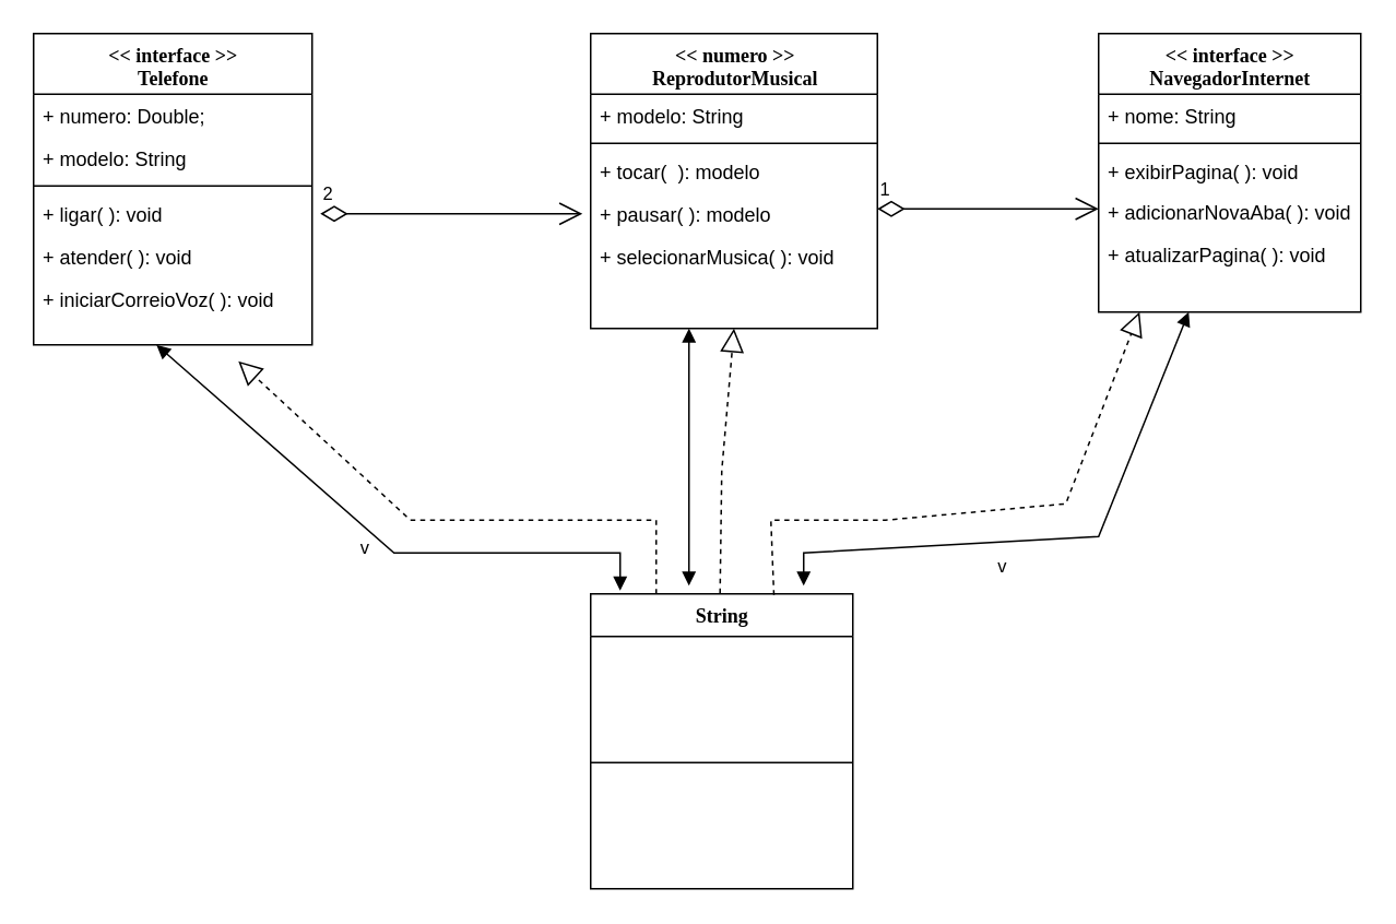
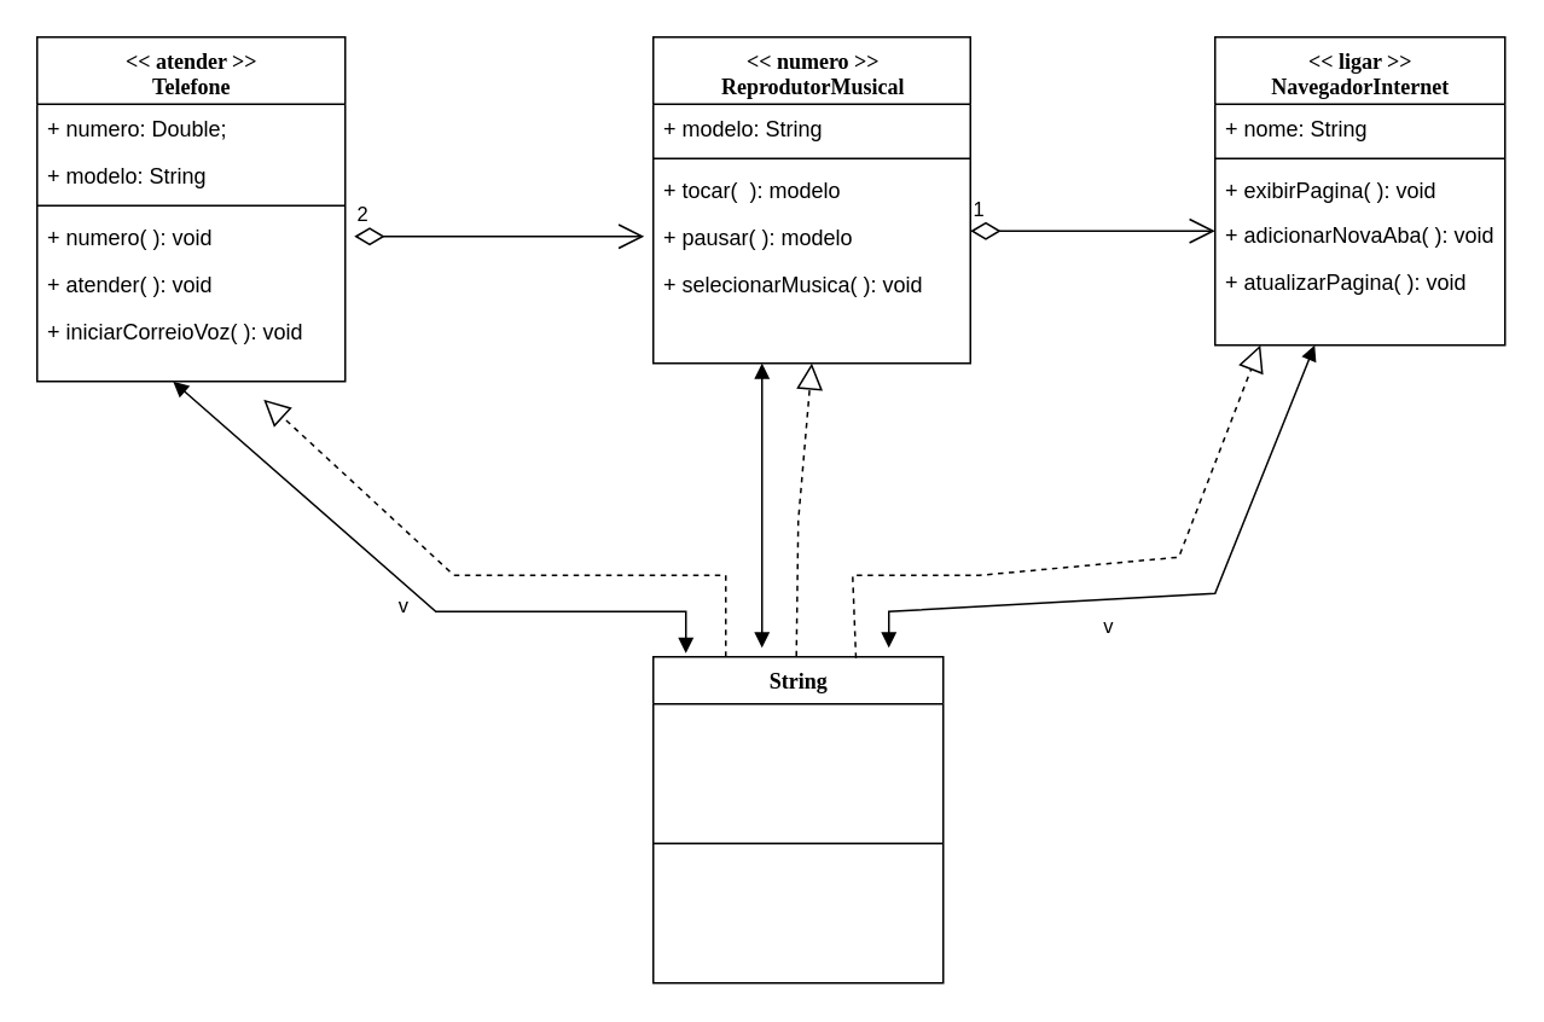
- <mxCell id="2" value="&amp;lt;&amp;lt; interface &amp;gt;&amp;gt;&lt;br&gt;Telefone" style="swimlane;html=1;fontStyle=1;align=center;verticalAlign=top;childLayout=stackLayout;horizontal=1;startSize=37;horizontalStack=0;resizeParent=1;resizeLast=0;collapsible=1;marginBottom=0;swimlaneFillColor=#ffffff;rounded=0;shadow=0;comic=0;labelBackgroundColor=none;strokeWidth=1;fillColor=none;fontFamily=Verdana;fontSize=12" parent="1" vertex="1"><mxGeometry x="20" y="20" width="170" height="190" as="geometry"><mxRectangle x="90" y="83" width="100" height="30" as="alternateBounds" /></mxGeometry></mxCell>
+ <mxCell id="2" value="&amp;lt;&amp;lt; atender &amp;gt;&amp;gt;&lt;br&gt;Telefone" style="swimlane;html=1;fontStyle=1;align=center;verticalAlign=top;childLayout=stackLayout;horizontal=1;startSize=37;horizontalStack=0;resizeParent=1;resizeLast=0;collapsible=1;marginBottom=0;swimlaneFillColor=#ffffff;rounded=0;shadow=0;comic=0;labelBackgroundColor=none;strokeWidth=1;fillColor=none;fontFamily=Verdana;fontSize=12" parent="1" vertex="1"><mxGeometry x="20" y="20" width="170" height="190" as="geometry"><mxRectangle x="90" y="83" width="100" height="30" as="alternateBounds" /></mxGeometry></mxCell>
- <mxCell id="15" value="&amp;lt;&amp;lt; interface &amp;gt;&amp;gt;&lt;br&gt;NavegadorInternet" style="swimlane;html=1;fontStyle=1;align=center;verticalAlign=top;childLayout=stackLayout;horizontal=1;startSize=37;horizontalStack=0;resizeParent=1;resizeLast=0;collapsible=1;marginBottom=0;swimlaneFillColor=#ffffff;rounded=0;shadow=0;comic=0;labelBackgroundColor=none;strokeWidth=1;fillColor=none;fontFamily=Verdana;fontSize=12" parent="1" vertex="1"><mxGeometry x="670" y="20" width="160" height="170" as="geometry" /></mxCell>
+ <mxCell id="15" value="&amp;lt;&amp;lt; ligar &amp;gt;&amp;gt;&lt;br&gt;NavegadorInternet" style="swimlane;html=1;fontStyle=1;align=center;verticalAlign=top;childLayout=stackLayout;horizontal=1;startSize=37;horizontalStack=0;resizeParent=1;resizeLast=0;collapsible=1;marginBottom=0;swimlaneFillColor=#ffffff;rounded=0;shadow=0;comic=0;labelBackgroundColor=none;strokeWidth=1;fillColor=none;fontFamily=Verdana;fontSize=12" parent="1" vertex="1"><mxGeometry x="670" y="20" width="160" height="170" as="geometry" /></mxCell>
- <mxCell id="6" value="+ ligar( ): void&amp;nbsp;" style="text;html=1;strokeColor=none;fillColor=none;align=left;verticalAlign=top;spacingLeft=4;spacingRight=4;whiteSpace=wrap;overflow=hidden;rotatable=0;points=[[0,0.5],[1,0.5]];portConstraint=eastwest;" parent="2" vertex="1"><mxGeometry y="97" width="170" height="26" as="geometry" /></mxCell>
+ <mxCell id="6" value="+ numero( ): void&amp;nbsp;" style="text;html=1;strokeColor=none;fillColor=none;align=left;verticalAlign=top;spacingLeft=4;spacingRight=4;whiteSpace=wrap;overflow=hidden;rotatable=0;points=[[0,0.5],[1,0.5]];portConstraint=eastwest;" parent="2" vertex="1"><mxGeometry y="97" width="170" height="26" as="geometry" /></mxCell>
